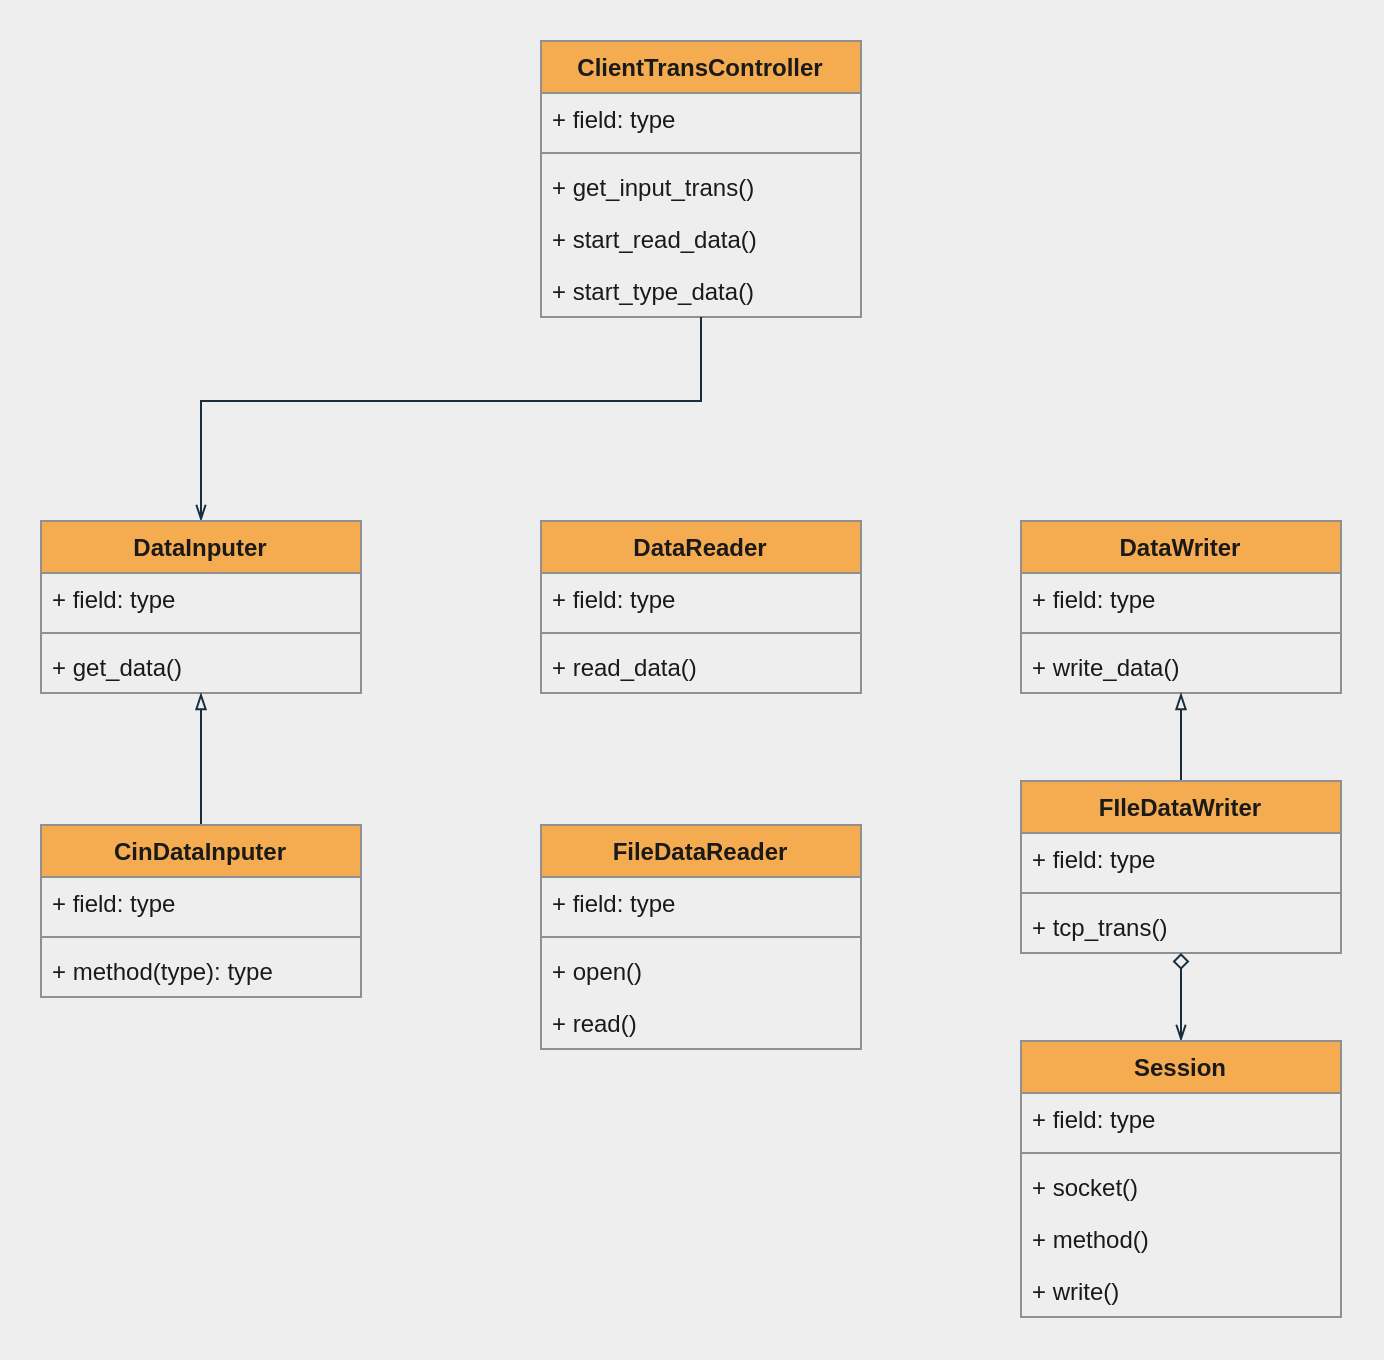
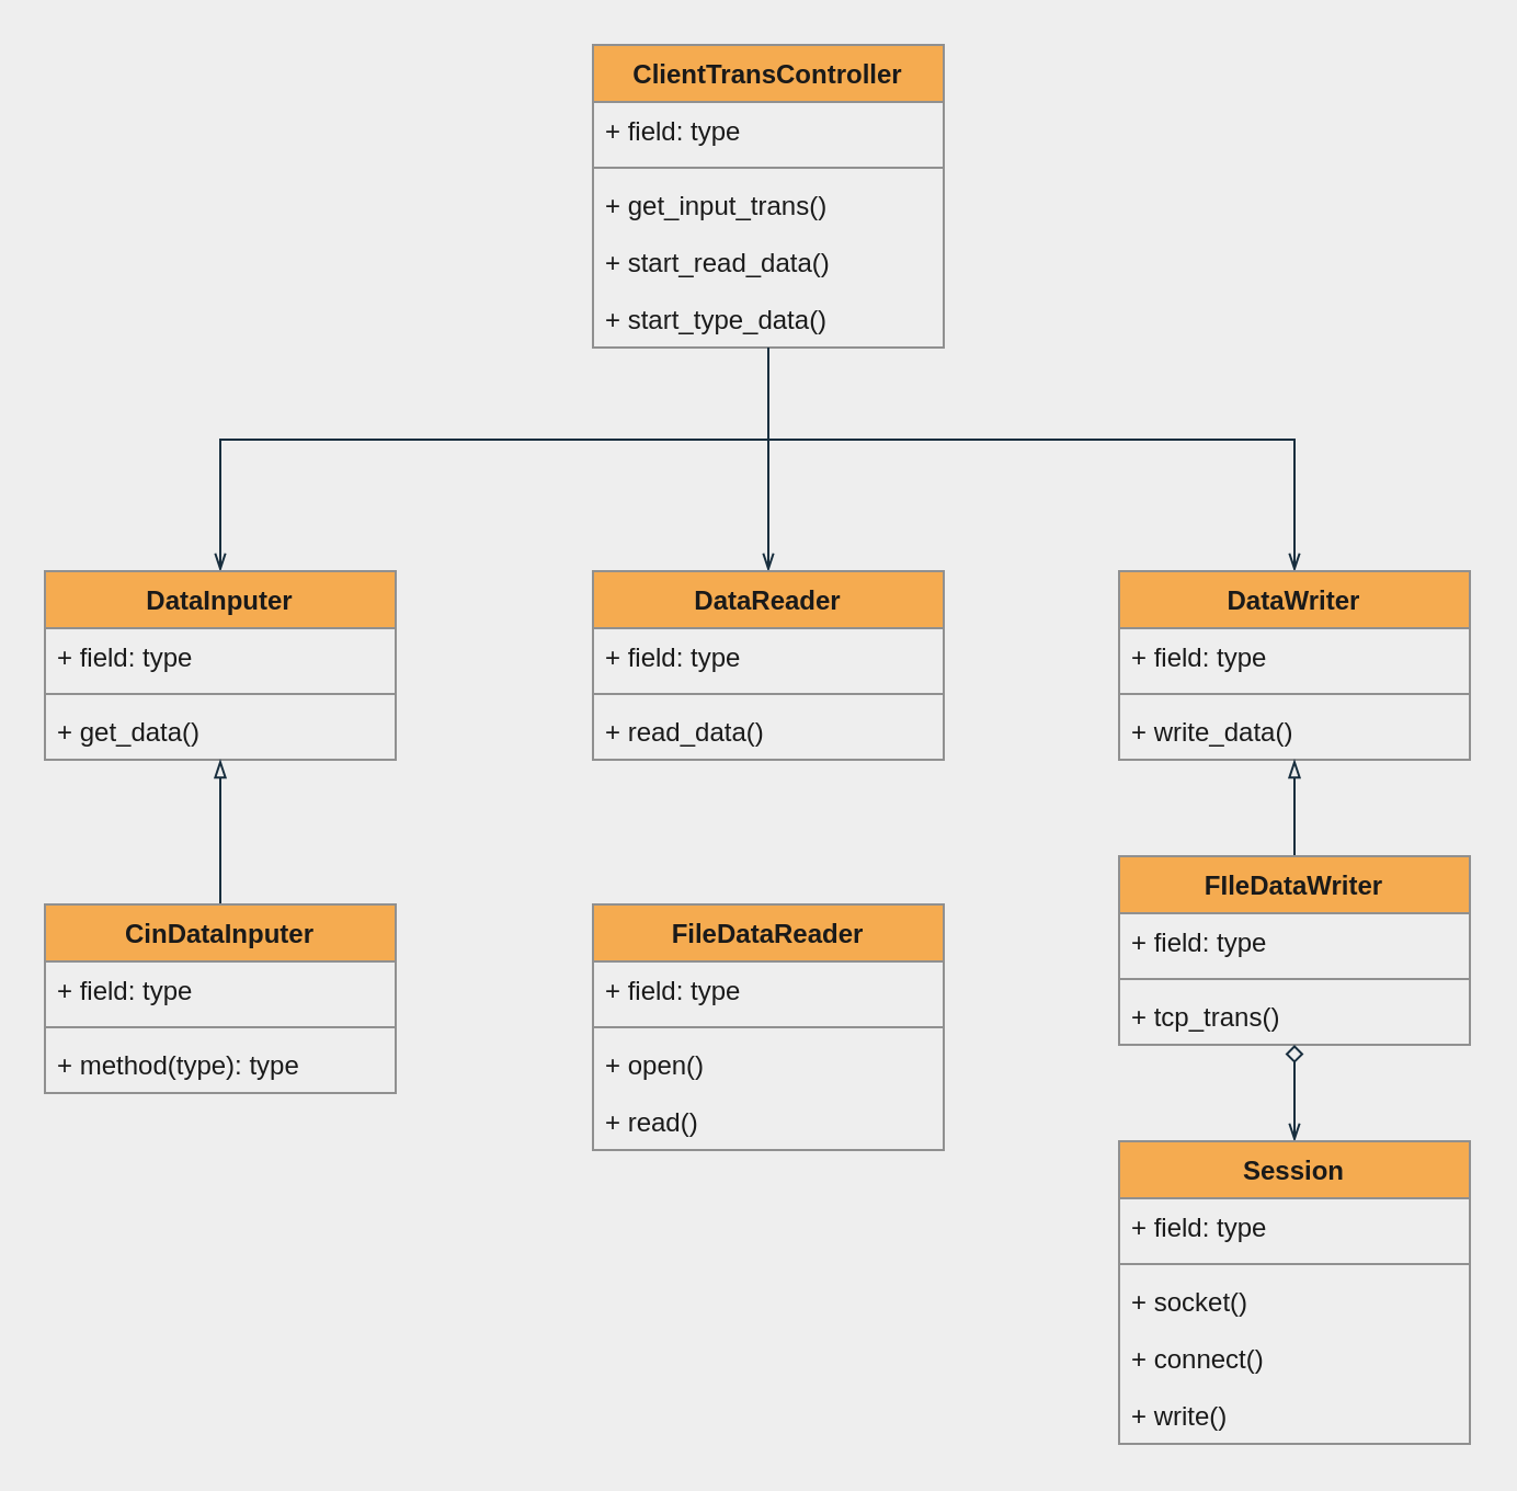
+ <mxCell id="28" style="edgeStyle=orthogonalEdgeStyle;rounded=0;orthogonalLoop=1;jettySize=auto;html=1;endArrow=none;endFill=0;startArrow=openThin;startFill=0;strokeColor=#182E3E;fontColor=#1A1A1A;labelBackgroundColor=#EEEEEE;" parent="1" source="29" target="2" edge="1"><mxGeometry relative="1" as="geometry"><Array as="points"><mxPoint x="590" y="200" /><mxPoint x="350" y="200" /></Array></mxGeometry></mxCell>
+ <mxCell id="18" style="edgeStyle=orthogonalEdgeStyle;rounded=0;orthogonalLoop=1;jettySize=auto;html=1;endArrow=none;endFill=0;startArrow=openThin;startFill=0;strokeColor=#182E3E;fontColor=#1A1A1A;labelBackgroundColor=#EEEEEE;" parent="1" source="19" target="2" edge="1"><mxGeometry relative="1" as="geometry" /></mxCell>
- <mxCell id="43" value="+ method()" style="text;strokeColor=none;fillColor=none;align=left;verticalAlign=top;spacingLeft=4;spacingRight=4;overflow=hidden;rotatable=0;points=[[0,0.5],[1,0.5]];portConstraint=eastwest;fontColor=#1A1A1A;" parent="39" vertex="1"><mxGeometry y="86" width="160" height="26" as="geometry" /></mxCell>
+ <mxCell id="43" value="+ connect()" style="text;strokeColor=none;fillColor=none;align=left;verticalAlign=top;spacingLeft=4;spacingRight=4;overflow=hidden;rotatable=0;points=[[0,0.5],[1,0.5]];portConstraint=eastwest;fontColor=#1A1A1A;" parent="39" vertex="1"><mxGeometry y="86" width="160" height="26" as="geometry" /></mxCell>
